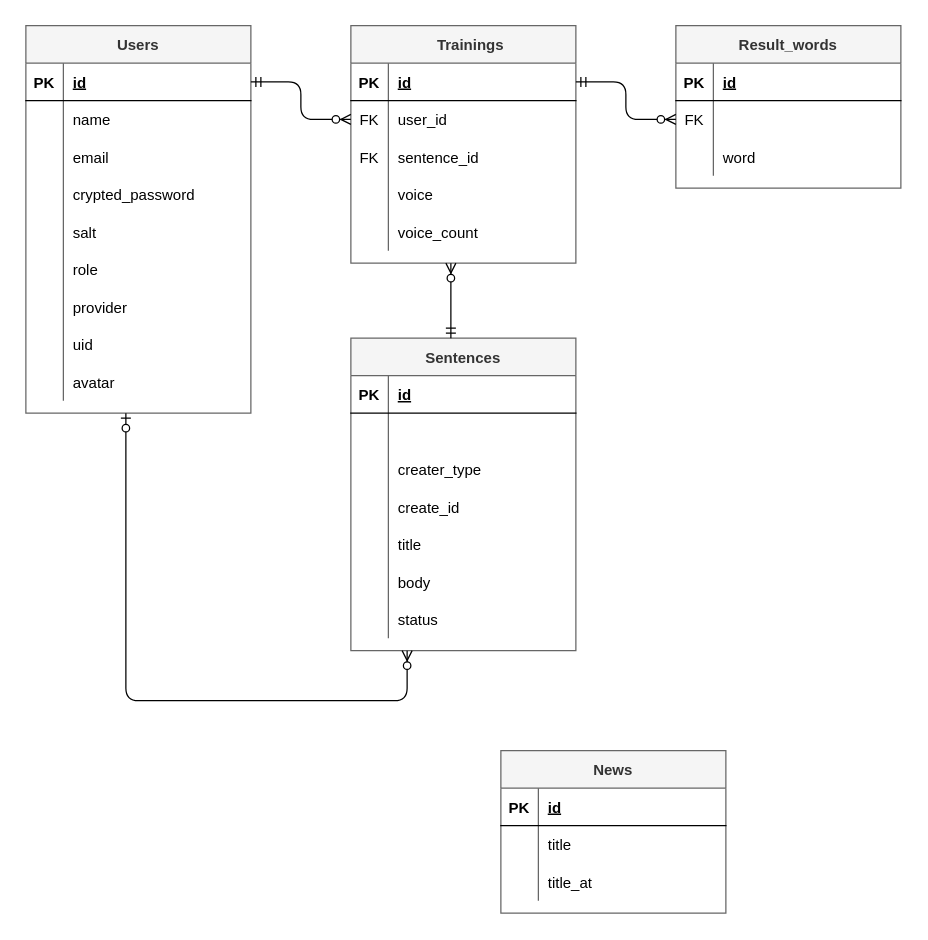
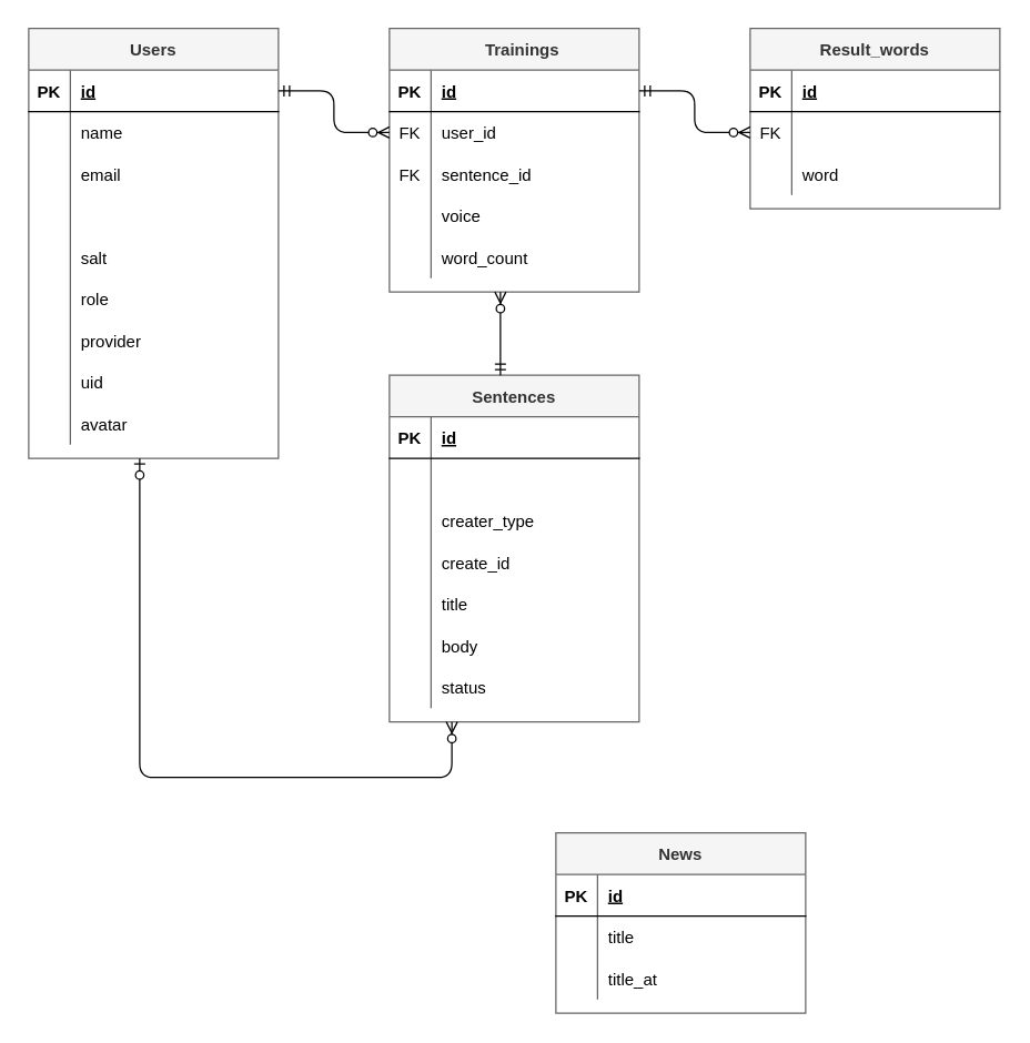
- <mxCell id="14" value="crypted_password" style="shape=partialRectangle;connectable=0;fillColor=none;top=0;left=0;bottom=0;right=0;align=left;spacingLeft=6;overflow=hidden;" vertex="1" parent="12"><mxGeometry x="30" width="150" height="30" as="geometry"><mxRectangle width="150" height="30" as="alternateBounds" /></mxGeometry></mxCell>
- <mxCell id="77" value="voice_count" style="shape=partialRectangle;connectable=0;fillColor=none;top=0;left=0;bottom=0;right=0;align=left;spacingLeft=6;overflow=hidden;" vertex="1" parent="75"><mxGeometry x="30" width="150" height="30" as="geometry"><mxRectangle width="150" height="30" as="alternateBounds" /></mxGeometry></mxCell>
+ <mxCell id="77" value="word_count" style="shape=partialRectangle;connectable=0;fillColor=none;top=0;left=0;bottom=0;right=0;align=left;spacingLeft=6;overflow=hidden;" vertex="1" parent="75"><mxGeometry x="30" width="150" height="30" as="geometry"><mxRectangle width="150" height="30" as="alternateBounds" /></mxGeometry></mxCell>
